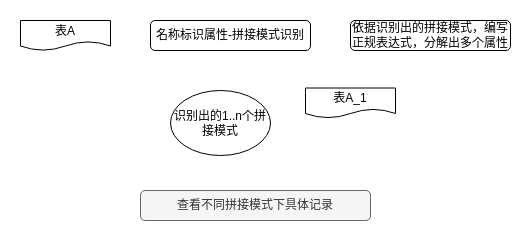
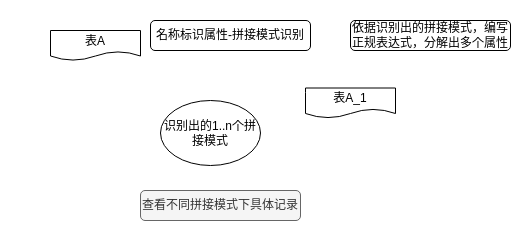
- <mxCell id="2" value="表A" style="shape=document;whiteSpace=wrap;html=1;boundedLbl=1;" parent="1" vertex="1"><mxGeometry x="20" y="20" width="90" height="30" as="geometry" /></mxCell>
+ <mxCell id="2" value="表A" style="shape=document;whiteSpace=wrap;html=1;boundedLbl=1;" parent="1" vertex="1"><mxGeometry x="50" y="30" width="90" height="30" as="geometry" /></mxCell>
- <mxCell id="5" value="识别出的1..n个拼接模式" style="ellipse;whiteSpace=wrap;html=1;" parent="1" vertex="1"><mxGeometry x="170" y="90" width="100" height="65" as="geometry" /></mxCell>
+ <mxCell id="5" value="识别出的1..n个拼接模式" style="ellipse;whiteSpace=wrap;html=1;" parent="1" vertex="1"><mxGeometry x="160" y="100" width="100" height="65" as="geometry" /></mxCell>
- <mxCell id="6" value="查看不同拼接模式下具体记录" style="rounded=1;whiteSpace=wrap;html=1;fillColor=#f5f5f5;strokeColor=#666666;fontColor=#333333;" vertex="1" parent="1"><mxGeometry x="140" y="190" width="230" height="30" as="geometry" /></mxCell>
+ <mxCell id="6" value="查看不同拼接模式下具体记录" style="rounded=1;whiteSpace=wrap;html=1;fillColor=#f5f5f5;strokeColor=#666666;fontColor=#333333;" vertex="1" parent="1"><mxGeometry x="140" y="190" width="160" height="30" as="geometry" /></mxCell>
